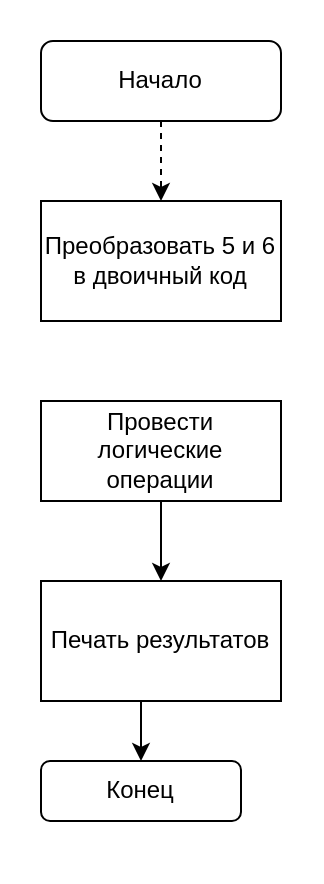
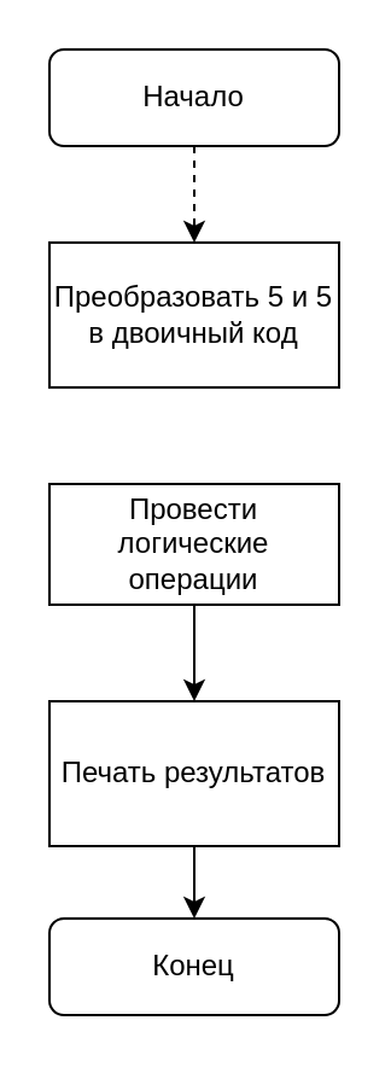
- <mxCell id="5" value="Преобразовать 5 и 6 в двоичный код" style="rounded=0;whiteSpace=wrap;html=1;" vertex="1" parent="1"><mxGeometry x="20" y="100" width="120" height="60" as="geometry" /></mxCell>
+ <mxCell id="5" value="Преобразовать 5 и 5 в двоичный код" style="rounded=0;whiteSpace=wrap;html=1;" vertex="1" parent="1"><mxGeometry x="20" y="100" width="120" height="60" as="geometry" /></mxCell>
- <mxCell id="4" value="Конец" style="rounded=1;whiteSpace=wrap;html=1;fontSize=12;glass=0;strokeWidth=1;shadow=0;" parent="1" vertex="1"><mxGeometry x="20" y="380" width="100" height="30" as="geometry" /></mxCell>
+ <mxCell id="4" value="Конец" style="rounded=1;whiteSpace=wrap;html=1;fontSize=12;glass=0;strokeWidth=1;shadow=0;" parent="1" vertex="1"><mxGeometry x="20" y="380" width="120" height="40" as="geometry" /></mxCell>
